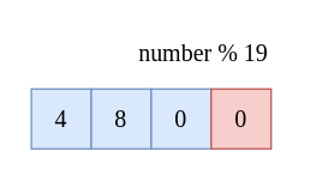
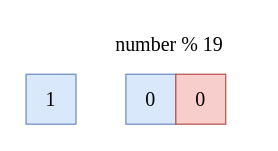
- <mxCell id="2" value="4" style="rounded=0;whiteSpace=wrap;html=1;strokeColor=#6c8ebf;strokeWidth=1;fontFamily=Ubuntu;fontSize=16;fillColor=#dae8fc;" parent="1" vertex="1"><mxGeometry x="20" y="59" width="40" height="40" as="geometry" /></mxCell>
+ <mxCell id="2" value="1" style="rounded=0;whiteSpace=wrap;html=1;strokeColor=#6c8ebf;strokeWidth=1;fontFamily=Ubuntu;fontSize=16;fillColor=#dae8fc;" parent="1" vertex="1"><mxGeometry x="20" y="59" width="40" height="40" as="geometry" /></mxCell>
- <mxCell id="3" value="8" style="rounded=0;whiteSpace=wrap;html=1;strokeColor=#6c8ebf;strokeWidth=1;fontFamily=Ubuntu;fontSize=16;fillColor=#dae8fc;" parent="1" vertex="1"><mxGeometry x="60" y="59" width="40" height="40" as="geometry" /></mxCell>
